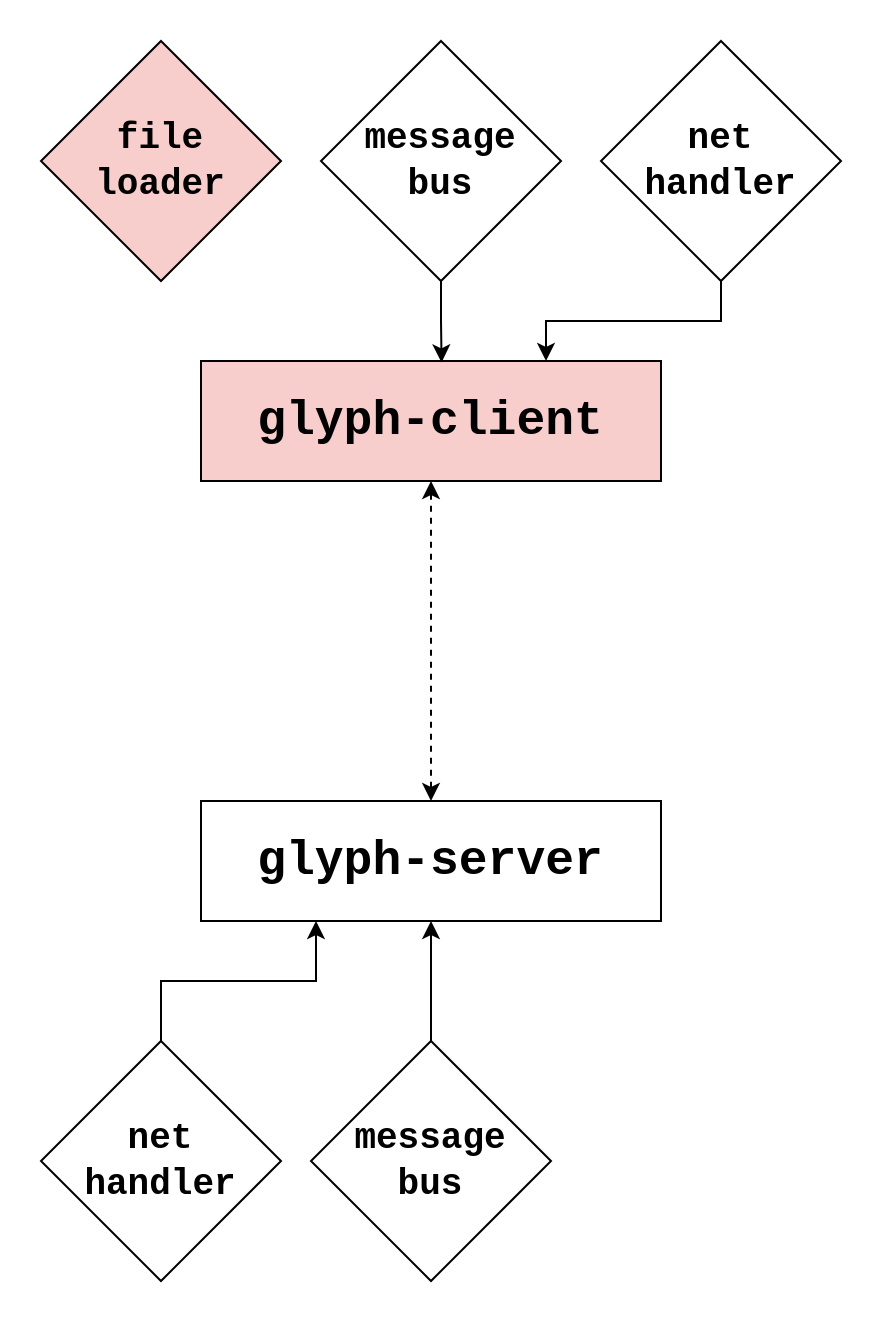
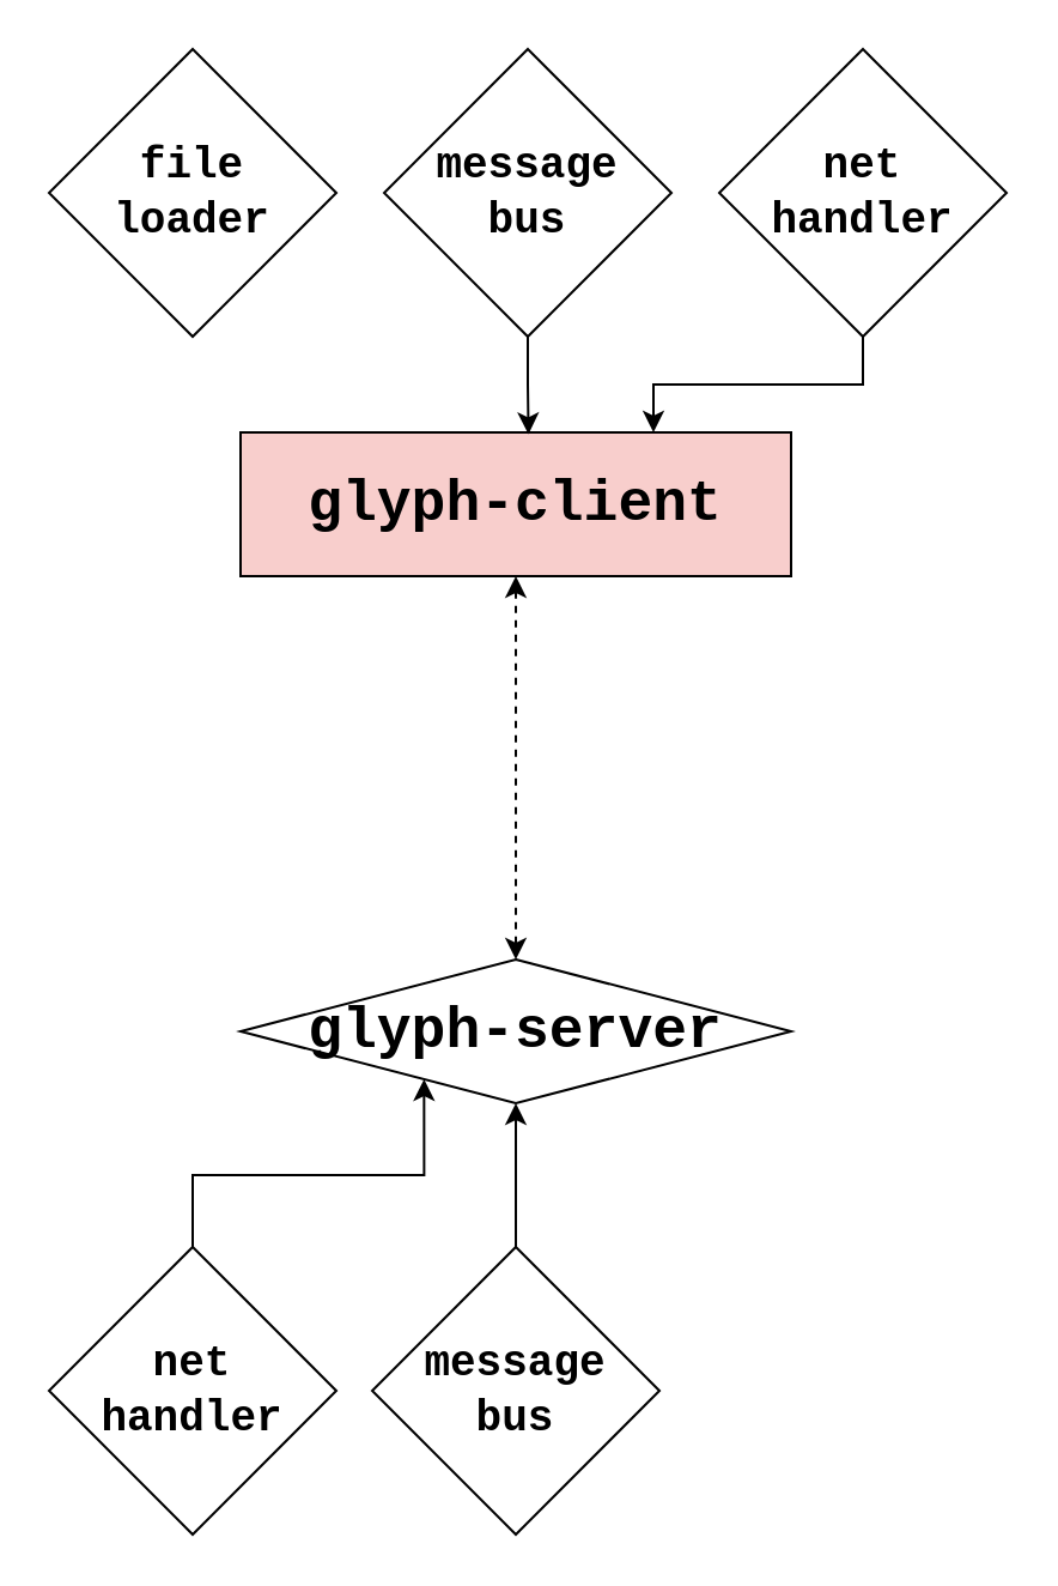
- <mxCell id="5" value="&lt;h2&gt;&lt;font face=&quot;Courier New&quot;&gt;file loader&lt;br&gt;&lt;/font&gt;&lt;/h2&gt;" style="rhombus;whiteSpace=wrap;html=1;fillColor=#f8cecc;" vertex="1" parent="1"><mxGeometry x="20" y="20" width="120" height="120" as="geometry" /></mxCell>
+ <mxCell id="5" value="&lt;h2&gt;&lt;font face=&quot;Courier New&quot;&gt;file loader&lt;br&gt;&lt;/font&gt;&lt;/h2&gt;" style="rhombus;whiteSpace=wrap;html=1;" vertex="1" parent="1"><mxGeometry x="20" y="20" width="120" height="120" as="geometry" /></mxCell>
- <mxCell id="4" value="&lt;h1&gt;&lt;font face=&quot;Courier New&quot;&gt;&lt;b&gt;glyph-server&lt;/b&gt;&lt;/font&gt;&lt;/h1&gt;" style="rounded=0;whiteSpace=wrap;html=1;" vertex="1" parent="1"><mxGeometry x="100" y="400" width="230" height="60" as="geometry" /></mxCell>
+ <mxCell id="4" value="&lt;h1&gt;&lt;font face=&quot;Courier New&quot;&gt;&lt;b&gt;glyph-server&lt;/b&gt;&lt;/font&gt;&lt;/h1&gt;" style="rhombus;whiteSpace=wrap;html=1;" vertex="1" parent="1"><mxGeometry x="100" y="400" width="230" height="60" as="geometry" /></mxCell>
